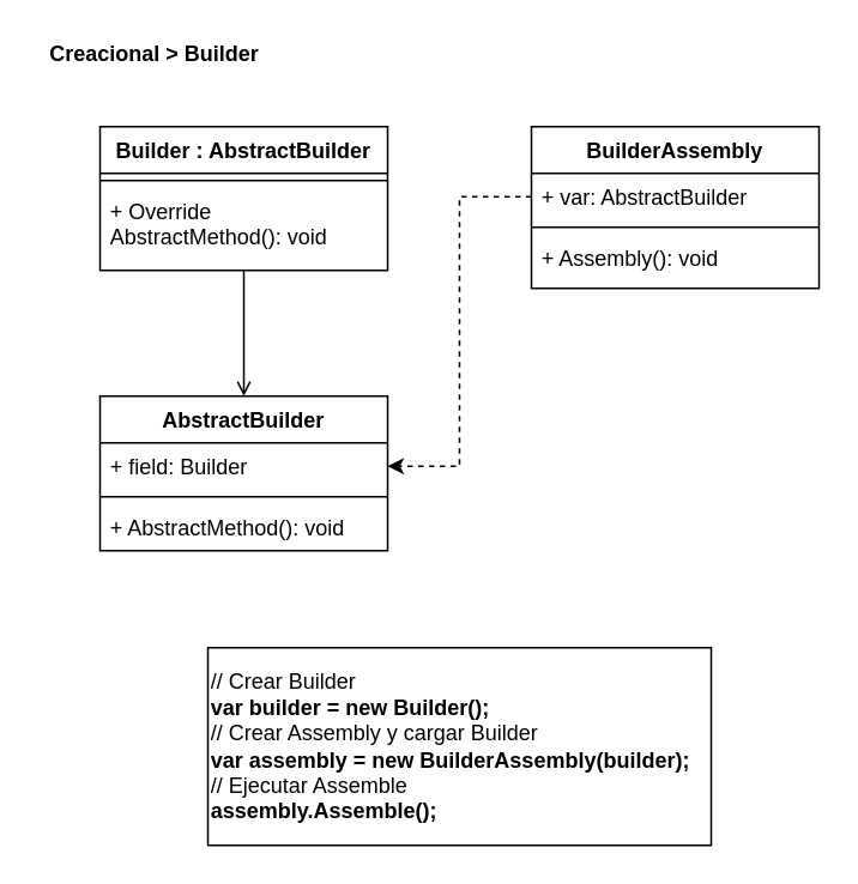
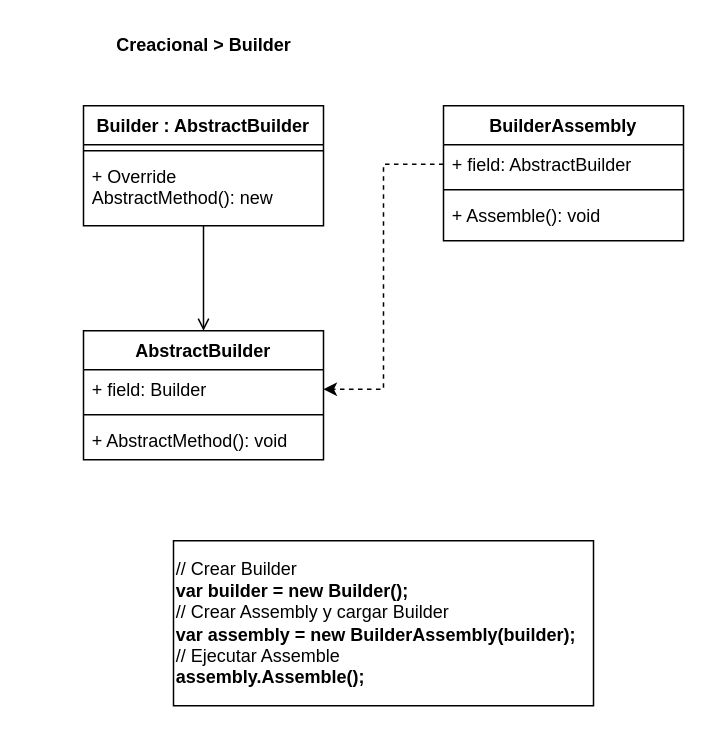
- <mxCell id="16" value="&lt;b&gt;Creacional &amp;gt; Builder&lt;/b&gt;" style="text;html=1;align=center;verticalAlign=middle;resizable=0;points=[];autosize=1;" vertex="1" parent="1"><mxGeometry x="20" width="130" height="20" as="geometry" y="20" /></mxCell>
+ <mxCell id="16" value="&lt;b&gt;Creacional &amp;gt; Builder&lt;/b&gt;" style="text;html=1;align=center;verticalAlign=middle;resizable=0;points=[];autosize=1;" vertex="1" parent="1"><mxGeometry x="70" y="20" width="130" height="20" as="geometry" /></mxCell>
- <mxCell id="7" value="+ var: AbstractBuilder" style="text;align=left;verticalAlign=top;spacingLeft=4;spacingRight=4;overflow=hidden;rotatable=0;points=[[0,0.5],[1,0.5]];portConstraint=eastwest;labelBackgroundColor=none;" parent="6" vertex="1"><mxGeometry y="26" width="160" height="26" as="geometry" /></mxCell>
+ <mxCell id="7" value="+ field: AbstractBuilder" style="text;align=left;verticalAlign=top;spacingLeft=4;spacingRight=4;overflow=hidden;rotatable=0;points=[[0,0.5],[1,0.5]];portConstraint=eastwest;labelBackgroundColor=none;" parent="6" vertex="1"><mxGeometry y="26" width="160" height="26" as="geometry" /></mxCell>
- <mxCell id="5" value="+ Override AbstractMethod(): void" style="text;align=left;verticalAlign=top;spacingLeft=4;spacingRight=4;overflow=hidden;rotatable=0;points=[[0,0.5],[1,0.5]];portConstraint=eastwest;whiteSpace=wrap;" parent="3" vertex="1"><mxGeometry y="34" width="160" height="46" as="geometry" /></mxCell>
+ <mxCell id="5" value="+ Override AbstractMethod(): new" style="text;align=left;verticalAlign=top;spacingLeft=4;spacingRight=4;overflow=hidden;rotatable=0;points=[[0,0.5],[1,0.5]];portConstraint=eastwest;whiteSpace=wrap;" parent="3" vertex="1"><mxGeometry y="34" width="160" height="46" as="geometry" /></mxCell>
- <mxCell id="9" value="+ Assembly(): void" style="text;align=left;verticalAlign=top;spacingLeft=4;spacingRight=4;overflow=hidden;rotatable=0;points=[[0,0.5],[1,0.5]];portConstraint=eastwest;whiteSpace=wrap;labelBackgroundColor=none;" parent="6" vertex="1"><mxGeometry y="60" width="160" height="30" as="geometry" /></mxCell>
+ <mxCell id="9" value="+ Assemble(): void" style="text;align=left;verticalAlign=top;spacingLeft=4;spacingRight=4;overflow=hidden;rotatable=0;points=[[0,0.5],[1,0.5]];portConstraint=eastwest;whiteSpace=wrap;labelBackgroundColor=none;" parent="6" vertex="1"><mxGeometry y="60" width="160" height="30" as="geometry" /></mxCell>
